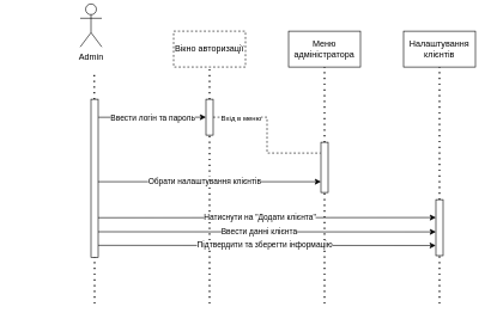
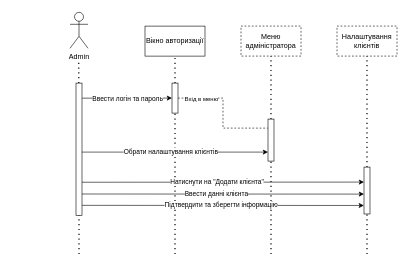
- <mxCell id="2" value="Admin" style="shape=umlActor;verticalLabelPosition=bottom;verticalAlign=top;html=1;outlineConnect=0;" parent="1" vertex="1"><mxGeometry x="111" y="5" width="30" height="60" as="geometry" /></mxCell>
+ <mxCell id="2" value="Admin" style="shape=umlActor;verticalLabelPosition=bottom;verticalAlign=top;html=1;outlineConnect=0;" parent="1" vertex="1"><mxGeometry x="116" y="20" width="30" height="60" as="geometry" /></mxCell>
- <mxCell id="12" value="Вікно авторизації" style="rounded=0;whiteSpace=wrap;html=1;dashed=1;" parent="1" vertex="1"><mxGeometry x="241" y="43" width="100" height="50" as="geometry" /></mxCell>
+ <mxCell id="12" value="Вікно авторизації" style="rounded=0;whiteSpace=wrap;html=1;" parent="1" vertex="1"><mxGeometry x="241" y="43" width="100" height="50" as="geometry" /></mxCell>
- <mxCell id="13" value="Меню адміністратора" style="rounded=0;whiteSpace=wrap;html=1;" parent="1" vertex="1"><mxGeometry x="401" y="43" width="100" height="50" as="geometry" /></mxCell>
+ <mxCell id="13" value="Меню адміністратора" style="rounded=0;whiteSpace=wrap;html=1;dashed=1;" parent="1" vertex="1"><mxGeometry x="401" y="43" width="100" height="50" as="geometry" /></mxCell>
- <mxCell id="17" value="Налаштування клієнтів" style="rounded=0;whiteSpace=wrap;html=1;" parent="1" vertex="1"><mxGeometry x="561" y="43" width="100" height="50" as="geometry" /></mxCell>
+ <mxCell id="17" value="Налаштування клієнтів" style="rounded=0;whiteSpace=wrap;html=1;dashed=1;" parent="1" vertex="1"><mxGeometry x="561" y="43" width="100" height="50" as="geometry" /></mxCell>
